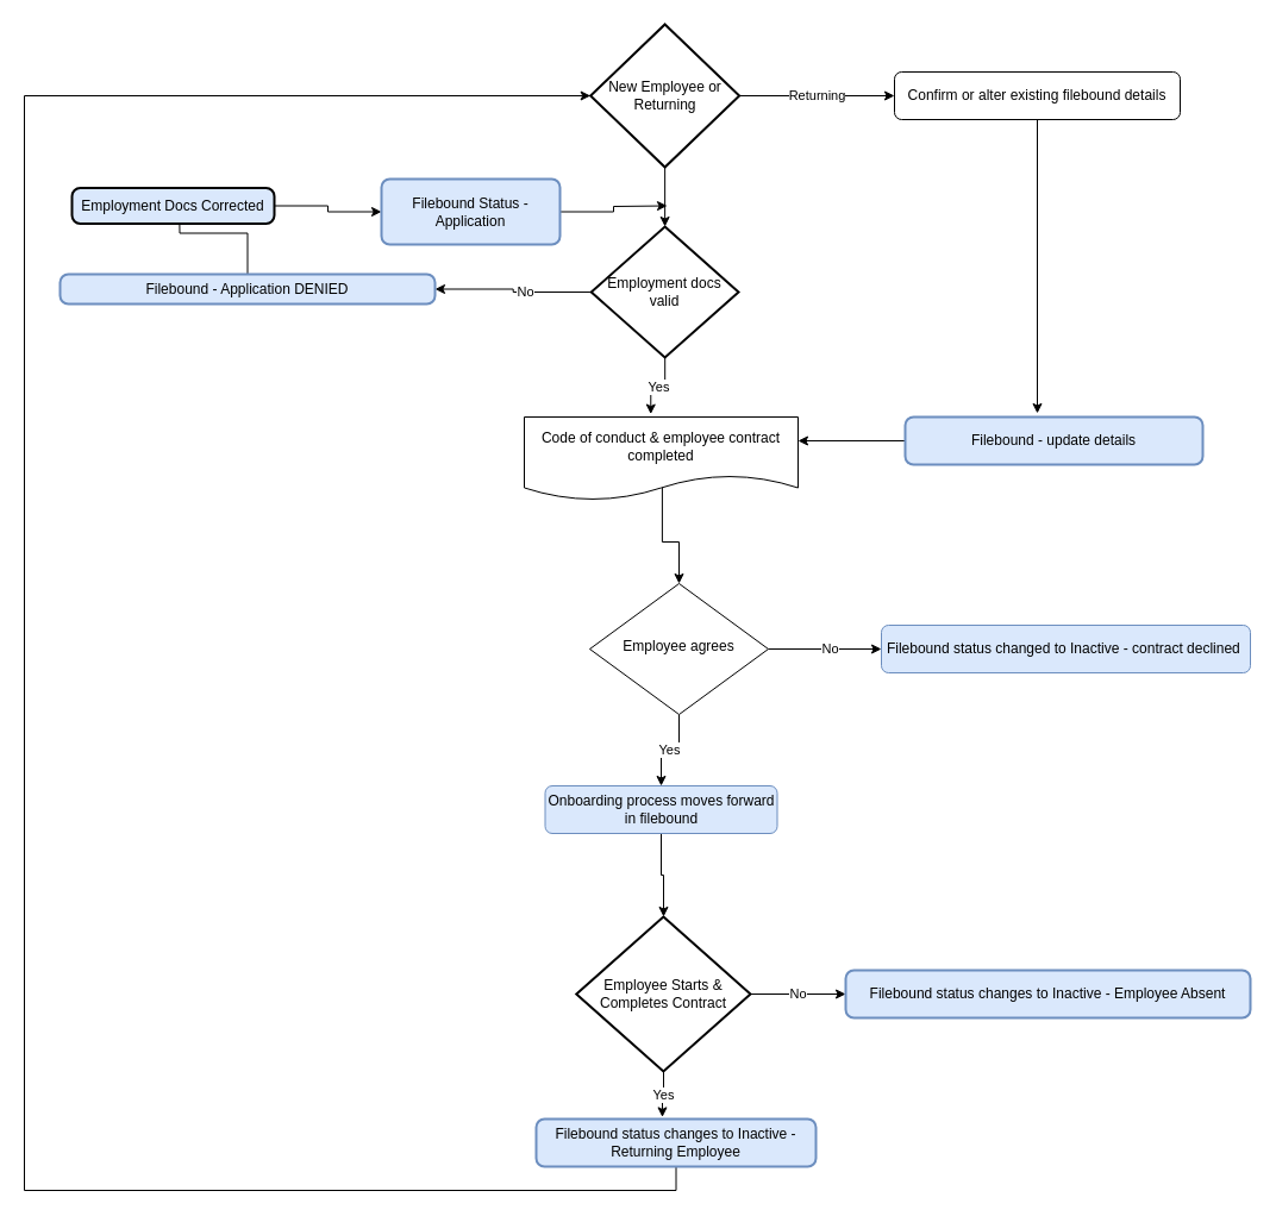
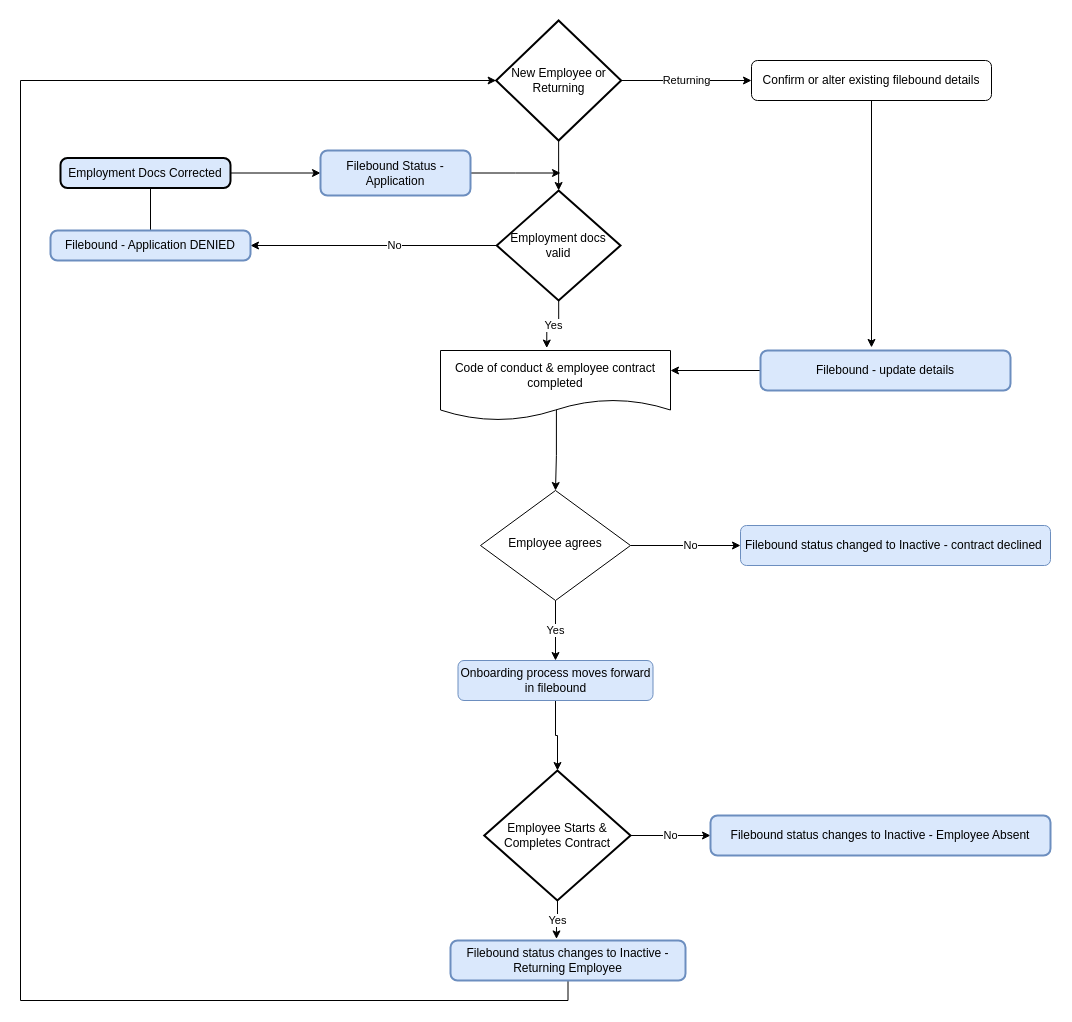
- <mxCell id="29" value="Filebound Status - Application" style="rounded=1;whiteSpace=wrap;html=1;absoluteArcSize=1;arcSize=14;strokeWidth=2;fillColor=#dae8fc;strokeColor=#6c8ebf;" vertex="1" parent="1"><mxGeometry x="320" y="150" width="150" height="55" as="geometry" /></mxCell>
+ <mxCell id="29" value="Filebound Status - Application" style="rounded=1;whiteSpace=wrap;html=1;absoluteArcSize=1;arcSize=14;strokeWidth=2;fillColor=#dae8fc;strokeColor=#6c8ebf;" vertex="1" parent="1"><mxGeometry x="320" y="150" width="150" height="45" as="geometry" /></mxCell>
- <mxCell id="25" value="Filebound - Application DENIED" style="rounded=1;whiteSpace=wrap;html=1;absoluteArcSize=1;arcSize=14;strokeWidth=2;fillColor=#dae8fc;strokeColor=#6c8ebf;" vertex="1" parent="1"><mxGeometry x="50" y="230" width="315" height="25" as="geometry" /></mxCell>
+ <mxCell id="25" value="Filebound - Application DENIED" style="rounded=1;whiteSpace=wrap;html=1;absoluteArcSize=1;arcSize=14;strokeWidth=2;fillColor=#dae8fc;strokeColor=#6c8ebf;" vertex="1" parent="1"><mxGeometry x="50" y="230" width="200" height="30" as="geometry" /></mxCell>
- <mxCell id="4" value="Employee agrees" style="rhombus;whiteSpace=wrap;html=1;shadow=0;fontFamily=Helvetica;fontSize=12;align=center;strokeWidth=1;spacing=6;spacingTop=-4;" parent="1" vertex="1"><mxGeometry x="495" y="490" width="150" height="110" as="geometry" /></mxCell>
+ <mxCell id="4" value="Employee agrees" style="rhombus;whiteSpace=wrap;html=1;shadow=0;fontFamily=Helvetica;fontSize=12;align=center;strokeWidth=1;spacing=6;spacingTop=-4;" parent="1" vertex="1"><mxGeometry x="480" y="490" width="150" height="110" as="geometry" /></mxCell>
